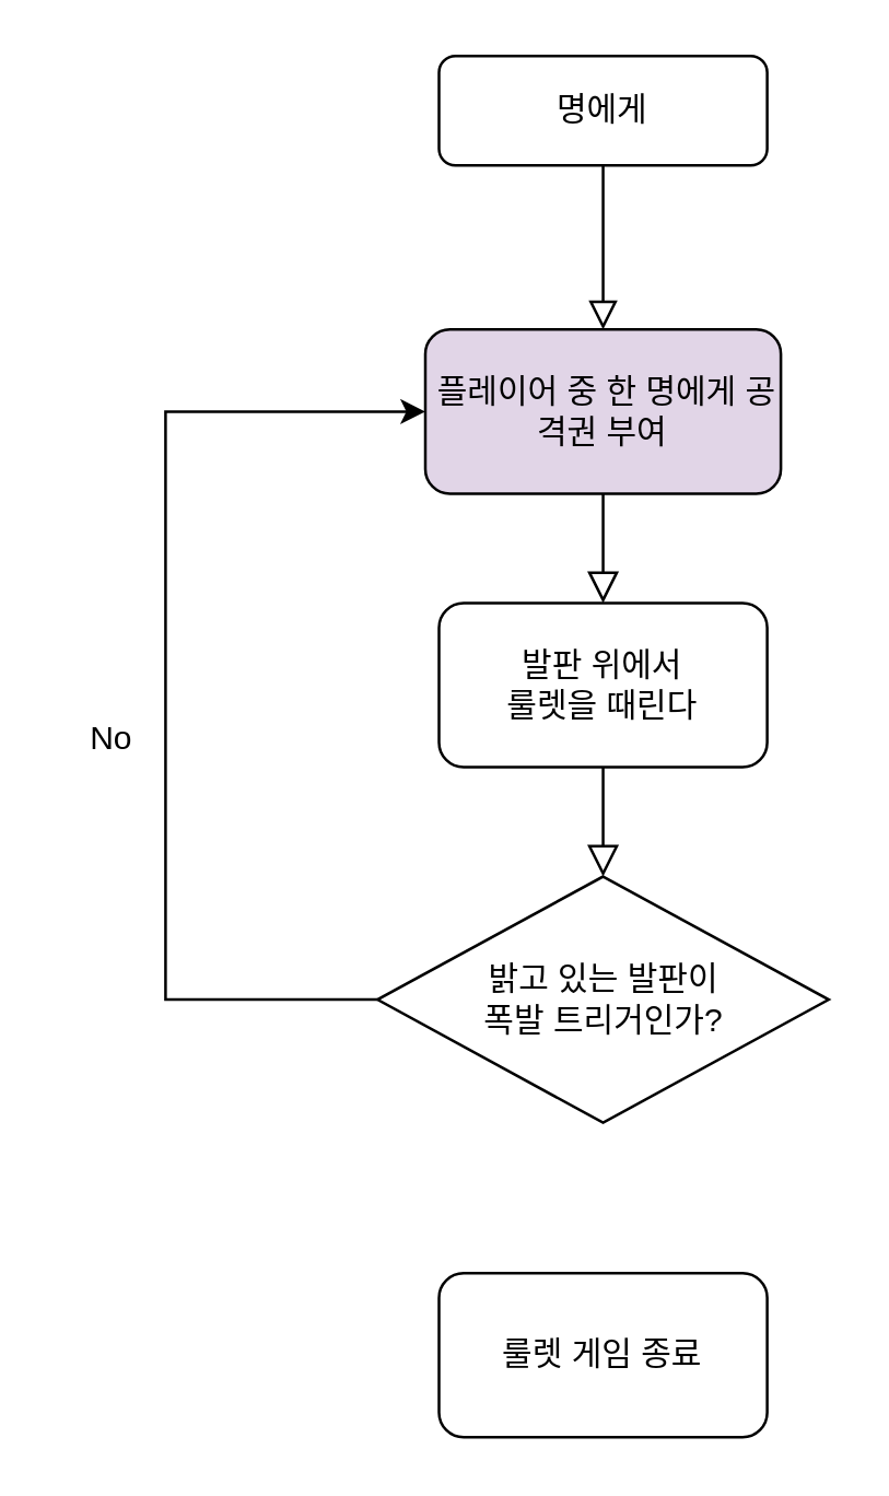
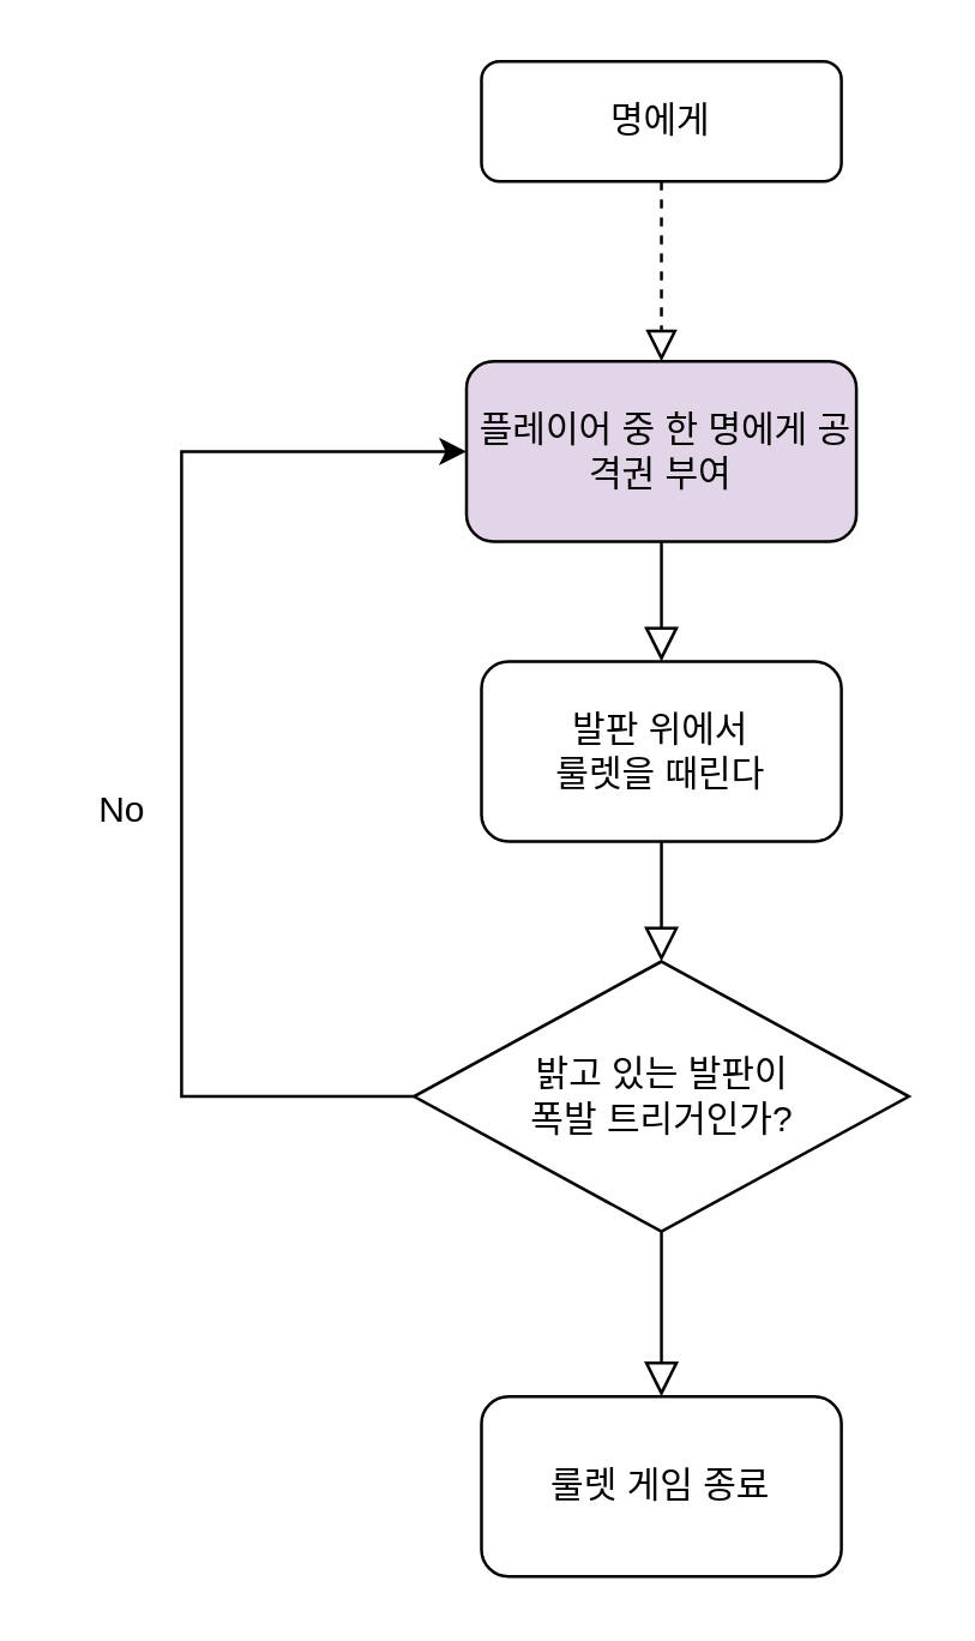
- <mxCell id="2" value="" style="rounded=0;html=1;jettySize=auto;orthogonalLoop=1;fontSize=11;endArrow=block;endFill=0;endSize=8;strokeWidth=1;shadow=0;labelBackgroundColor=none;edgeStyle=orthogonalEdgeStyle;entryX=0.5;entryY=0;entryDx=0;entryDy=0;" parent="1" source="3" target="5" edge="1"><mxGeometry relative="1" as="geometry" /></mxCell>
+ <mxCell id="2" value="" style="rounded=0;html=1;jettySize=auto;orthogonalLoop=1;fontSize=11;endArrow=block;endFill=0;endSize=8;strokeWidth=1;shadow=0;labelBackgroundColor=none;edgeStyle=orthogonalEdgeStyle;entryX=0.5;entryY=0;entryDx=0;entryDy=0;dashed=1;" parent="1" source="3" target="5" edge="1"><mxGeometry relative="1" as="geometry" /></mxCell>
+ <mxCell id="9" style="edgeStyle=orthogonalEdgeStyle;rounded=0;orthogonalLoop=1;jettySize=auto;html=1;entryX=0.5;entryY=0;entryDx=0;entryDy=0;endArrow=block;endFill=0;endSize=9;" edge="1" parent="1" source="10" target="12"><mxGeometry relative="1" as="geometry" /></mxCell>
